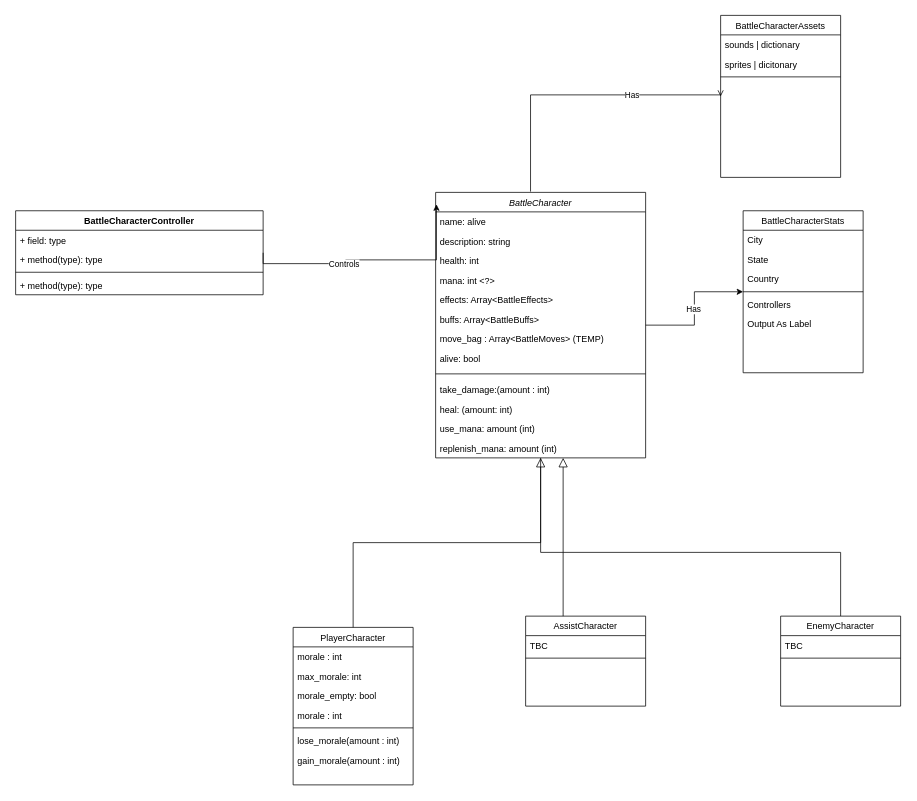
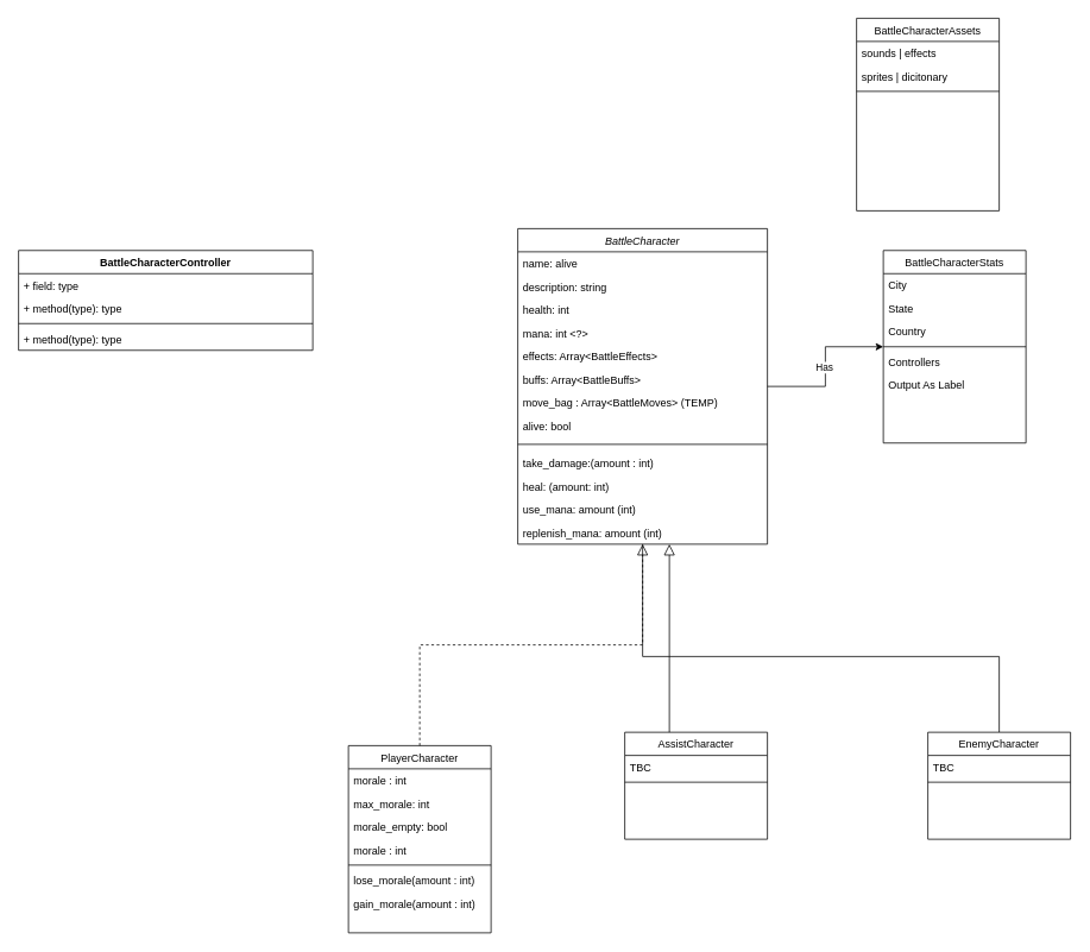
- <mxCell id="41" value="sounds | dictionary" style="text;align=left;verticalAlign=top;spacingLeft=4;spacingRight=4;overflow=hidden;rotatable=0;points=[[0,0.5],[1,0.5]];portConstraint=eastwest;rounded=0;shadow=0;html=0;" vertex="1" parent="40"><mxGeometry y="26" width="160" height="26" as="geometry" /></mxCell>
+ <mxCell id="41" value="sounds | effects" style="text;align=left;verticalAlign=top;spacingLeft=4;spacingRight=4;overflow=hidden;rotatable=0;points=[[0,0.5],[1,0.5]];portConstraint=eastwest;rounded=0;shadow=0;html=0;" vertex="1" parent="40"><mxGeometry y="26" width="160" height="26" as="geometry" /></mxCell>
- <mxCell id="31" value="" style="endArrow=open;shadow=0;strokeWidth=1;rounded=0;curved=0;endFill=0;edgeStyle=elbowEdgeStyle;elbow=vertical;entryX=0;entryY=0.5;entryDx=0;entryDy=0;exitX=0.452;exitY=-0.003;exitDx=0;exitDy=0;exitPerimeter=0;" parent="1" source="4" target="40" edge="1"><mxGeometry x="0.5" y="41" relative="1" as="geometry"><mxPoint x="710" y="246" as="sourcePoint" /><mxPoint x="920" y="148" as="targetPoint" /><mxPoint x="-40" y="32" as="offset" /><Array as="points"><mxPoint x="870" y="126" /></Array></mxGeometry></mxCell>
- <mxCell id="32" value="Has" style="edgeLabel;html=1;align=center;verticalAlign=middle;resizable=0;points=[];" vertex="1" connectable="0" parent="31"><mxGeometry x="0.045" y="2" relative="1" as="geometry"><mxPoint x="63" y="2" as="offset" /></mxGeometry></mxCell>
- <mxCell id="53" style="edgeStyle=orthogonalEdgeStyle;rounded=0;orthogonalLoop=1;jettySize=auto;html=1;exitX=1;exitY=0.5;exitDx=0;exitDy=0;entryX=0.004;entryY=0.045;entryDx=0;entryDy=0;entryPerimeter=0;" edge="1" parent="1" source="48" target="4"><mxGeometry relative="1" as="geometry"><Array as="points"><mxPoint x="460" y="351" /><mxPoint x="460" y="346" /><mxPoint x="581" y="346" /></Array></mxGeometry></mxCell>
- <mxCell id="54" value="Controls" style="edgeLabel;html=1;align=center;verticalAlign=middle;resizable=0;points=[];" vertex="1" connectable="0" parent="53"><mxGeometry x="-0.25" relative="1" as="geometry"><mxPoint as="offset" /></mxGeometry></mxCell>
- <mxCell id="26" value="" style="endArrow=block;endSize=10;endFill=0;shadow=0;strokeWidth=1;rounded=0;curved=0;edgeStyle=elbowEdgeStyle;elbow=vertical;" parent="1" source="18" target="4" edge="1"><mxGeometry width="160" relative="1" as="geometry"><mxPoint x="700" y="526" as="sourcePoint" /><mxPoint x="700" y="526" as="targetPoint" /></mxGeometry></mxCell>
+ <mxCell id="26" value="" style="endArrow=block;endSize=10;endFill=0;shadow=0;strokeWidth=1;rounded=0;curved=0;edgeStyle=elbowEdgeStyle;elbow=vertical;dashed=1;" parent="1" source="18" target="4" edge="1"><mxGeometry width="160" relative="1" as="geometry"><mxPoint x="700" y="526" as="sourcePoint" /><mxPoint x="700" y="526" as="targetPoint" /></mxGeometry></mxCell>
